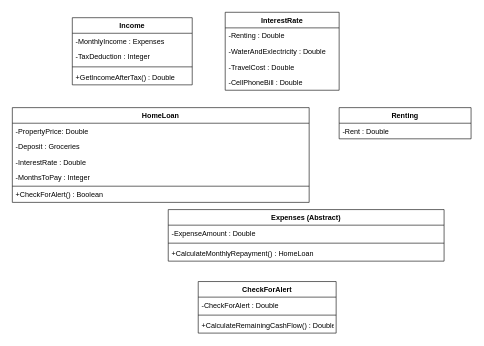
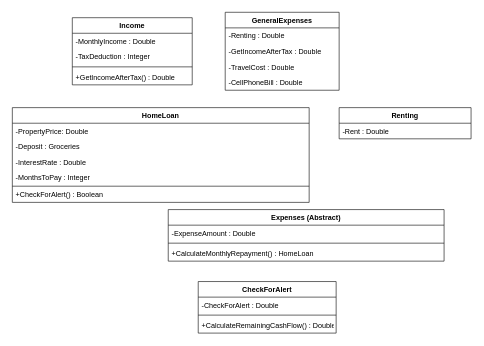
- <mxCell id="13" value="InterestRate" style="swimlane;fontStyle=1;align=center;verticalAlign=top;childLayout=stackLayout;horizontal=1;startSize=26;horizontalStack=0;resizeParent=1;resizeParentMax=0;resizeLast=0;collapsible=1;marginBottom=0;" vertex="1" parent="1"><mxGeometry x="375" y="20" width="190" height="130" as="geometry" /></mxCell>
+ <mxCell id="13" value="GeneralExpenses" style="swimlane;fontStyle=1;align=center;verticalAlign=top;childLayout=stackLayout;horizontal=1;startSize=26;horizontalStack=0;resizeParent=1;resizeParentMax=0;resizeLast=0;collapsible=1;marginBottom=0;" vertex="1" parent="1"><mxGeometry x="375" y="20" width="190" height="130" as="geometry" /></mxCell>
- <mxCell id="19" value="-MonthlyIncome : Expenses" style="text;strokeColor=none;fillColor=none;align=left;verticalAlign=top;spacingLeft=4;spacingRight=4;overflow=hidden;rotatable=0;points=[[0,0.5],[1,0.5]];portConstraint=eastwest;" vertex="1" parent="18"><mxGeometry y="26" width="200" height="26" as="geometry" /></mxCell>
+ <mxCell id="19" value="-MonthlyIncome : Double" style="text;strokeColor=none;fillColor=none;align=left;verticalAlign=top;spacingLeft=4;spacingRight=4;overflow=hidden;rotatable=0;points=[[0,0.5],[1,0.5]];portConstraint=eastwest;" vertex="1" parent="18"><mxGeometry y="26" width="200" height="26" as="geometry" /></mxCell>
- <mxCell id="15" value="-WaterAndExlectricity : Double" style="text;strokeColor=none;fillColor=none;align=left;verticalAlign=top;spacingLeft=4;spacingRight=4;overflow=hidden;rotatable=0;points=[[0,0.5],[1,0.5]];portConstraint=eastwest;" vertex="1" parent="13"><mxGeometry y="52" width="190" height="26" as="geometry" /></mxCell>
+ <mxCell id="15" value="-GetIncomeAfterTax : Double" style="text;strokeColor=none;fillColor=none;align=left;verticalAlign=top;spacingLeft=4;spacingRight=4;overflow=hidden;rotatable=0;points=[[0,0.5],[1,0.5]];portConstraint=eastwest;" vertex="1" parent="13"><mxGeometry y="52" width="190" height="26" as="geometry" /></mxCell>
